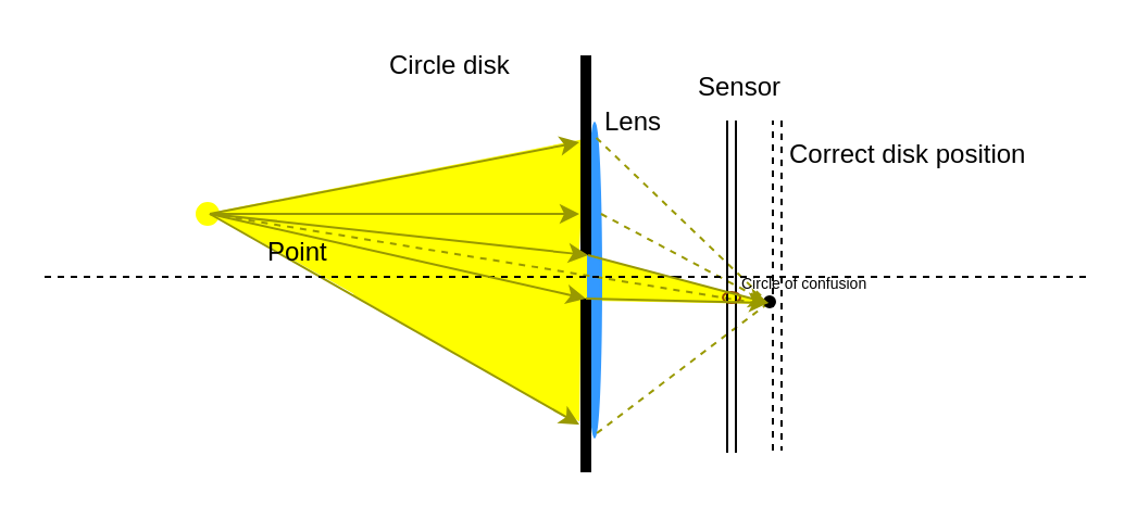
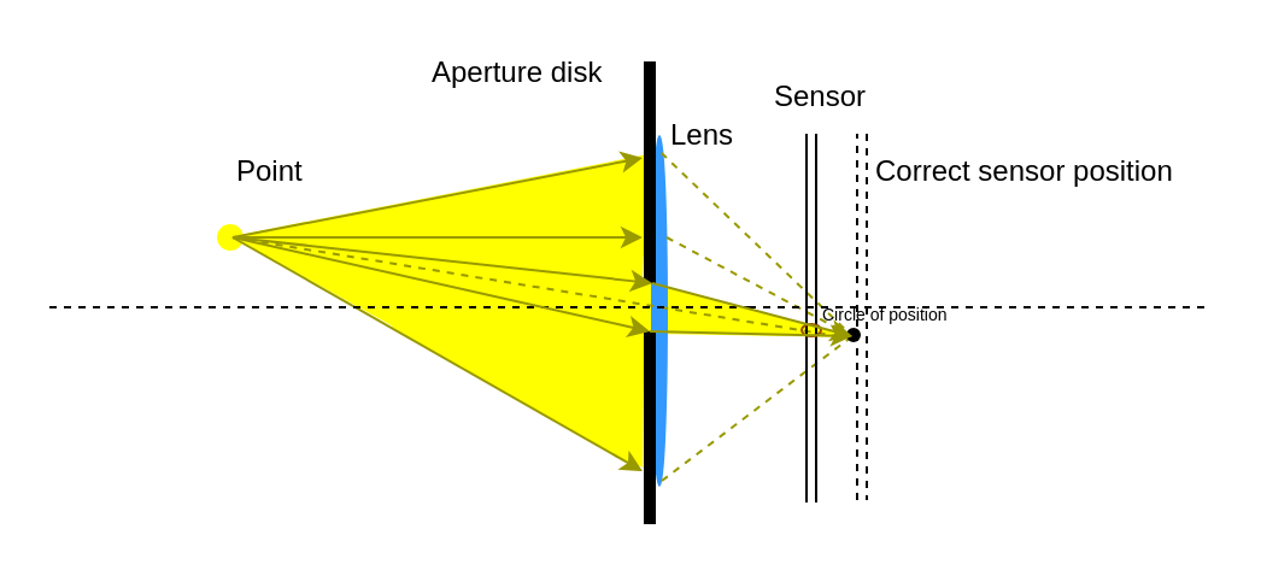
- <mxCell id="33" value="Circle disk" style="text;html=1;resizable=0;points=[];autosize=1;align=left;verticalAlign=top;spacingTop=-4;fontSize=12;" vertex="1" parent="1"><mxGeometry x="177" y="20" width="90" height="20" as="geometry" /></mxCell>
+ <mxCell id="33" value="Aperture disk" style="text;html=1;resizable=0;points=[];autosize=1;align=left;verticalAlign=top;spacingTop=-4;fontSize=12;" vertex="1" parent="1"><mxGeometry x="177" y="20" width="90" height="20" as="geometry" /></mxCell>
- <mxCell id="19" value="Correct disk position" style="text;html=1;resizable=0;points=[];autosize=1;align=left;verticalAlign=top;spacingTop=-4;" vertex="1" parent="1"><mxGeometry x="361" y="61" width="140" height="20" as="geometry" /></mxCell>
+ <mxCell id="19" value="Correct sensor position" style="text;html=1;resizable=0;points=[];autosize=1;align=left;verticalAlign=top;spacingTop=-4;" vertex="1" parent="1"><mxGeometry x="361" y="61" width="140" height="20" as="geometry" /></mxCell>
- <mxCell id="18" value="Point&lt;br&gt;" style="text;html=1;resizable=0;points=[];autosize=1;align=left;verticalAlign=top;spacingTop=-4;" vertex="1" parent="1"><mxGeometry x="121" y="106" width="40" height="20" as="geometry" /></mxCell>
+ <mxCell id="18" value="Point&lt;br&gt;" style="text;html=1;resizable=0;points=[];autosize=1;align=left;verticalAlign=top;spacingTop=-4;" vertex="1" parent="1"><mxGeometry x="96" y="61" width="40" height="20" as="geometry" /></mxCell>
- <mxCell id="25" value="Circle of confusion" style="text;html=1;resizable=0;points=[];autosize=1;align=left;verticalAlign=top;spacingTop=-4;fontSize=7;" vertex="1" parent="1"><mxGeometry x="338.5" y="124" width="70" height="10" as="geometry" /></mxCell>
+ <mxCell id="25" value="Circle of position" style="text;html=1;resizable=0;points=[];autosize=1;align=left;verticalAlign=top;spacingTop=-4;fontSize=7;" vertex="1" parent="1"><mxGeometry x="338.5" y="124" width="70" height="10" as="geometry" /></mxCell>
